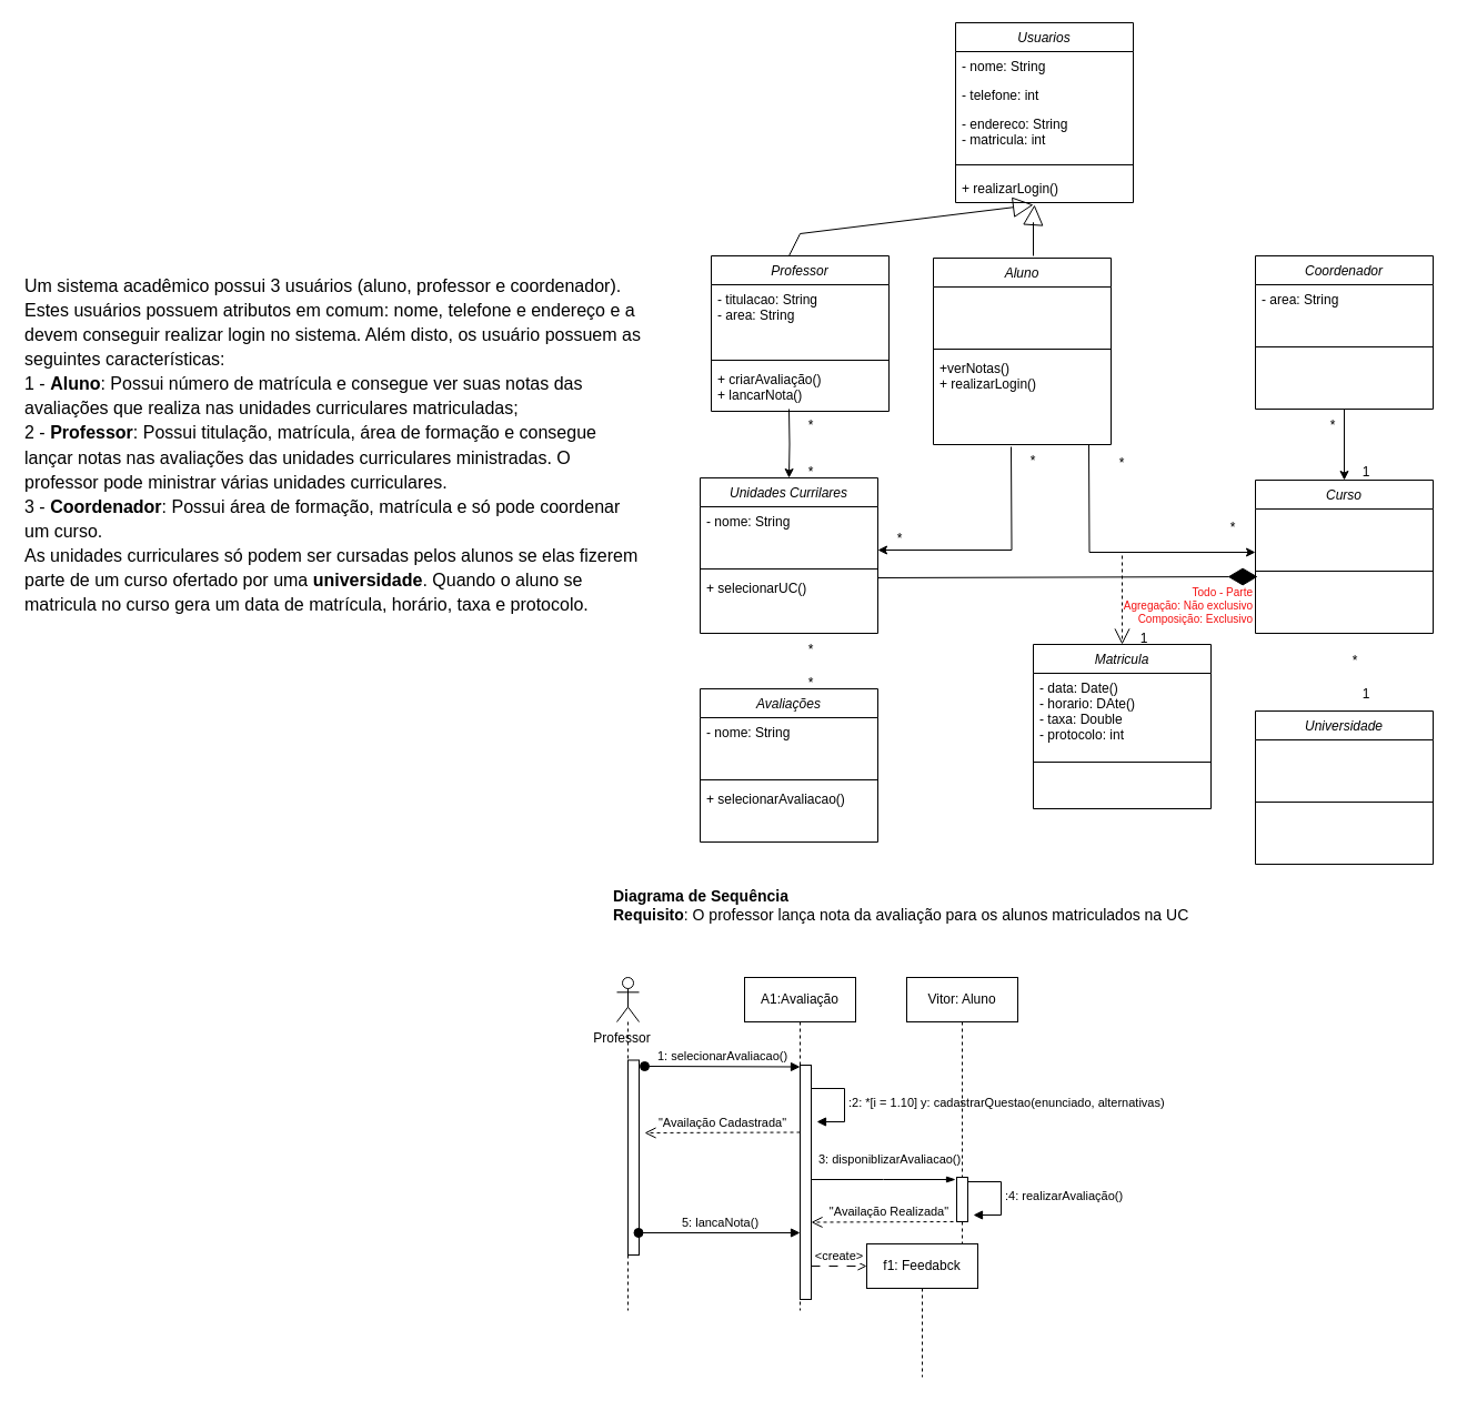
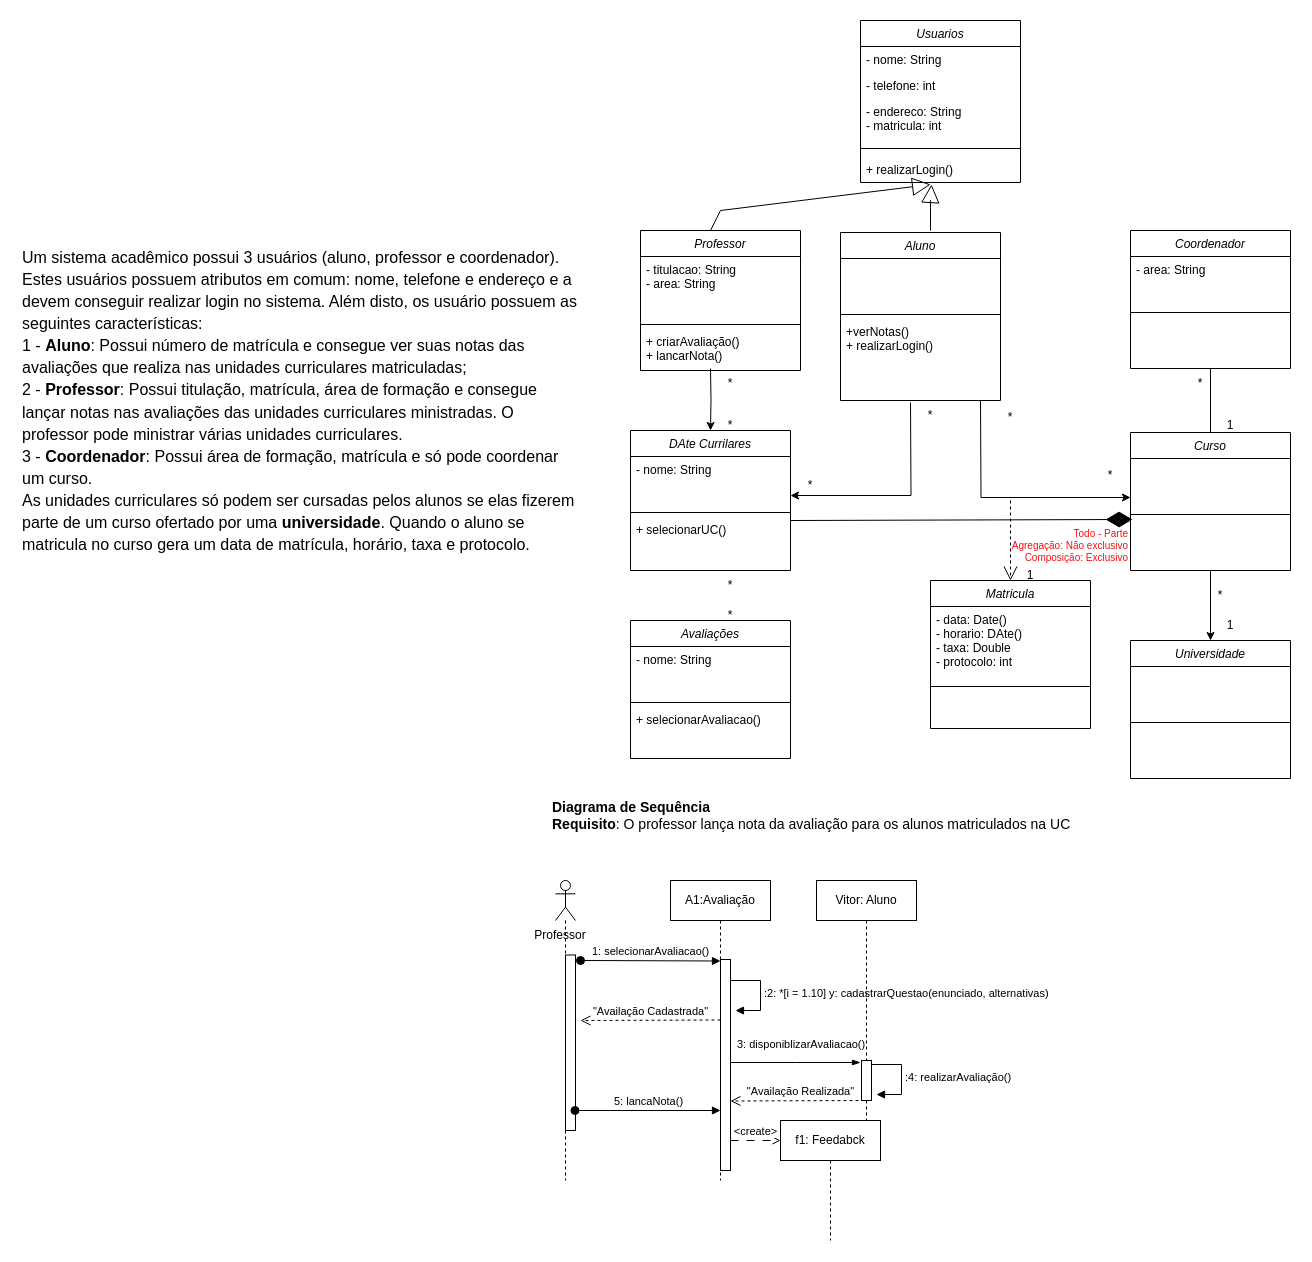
- <mxCell id="11" style="edgeStyle=orthogonalEdgeStyle;rounded=0;orthogonalLoop=1;jettySize=auto;html=1;entryX=0.5;entryY=0;entryDx=0;entryDy=0;" edge="1" parent="1" source="12" target="36"><mxGeometry relative="1" as="geometry" /></mxCell>
+ <mxCell id="11" style="edgeStyle=orthogonalEdgeStyle;rounded=0;orthogonalLoop=1;jettySize=auto;html=1;entryX=0.5;entryY=0;entryDx=0;entryDy=0;endArrow=none;" edge="1" parent="1" source="12" target="36"><mxGeometry relative="1" as="geometry" /></mxCell>
- <mxCell id="19" value="Unidades Currilares" style="swimlane;fontStyle=2;align=center;verticalAlign=top;childLayout=stackLayout;horizontal=1;startSize=26;horizontalStack=0;resizeParent=1;resizeLast=0;collapsible=1;marginBottom=0;rounded=0;shadow=0;strokeWidth=1;" vertex="1" parent="1"><mxGeometry x="630" y="430" width="160" height="140" as="geometry"><mxRectangle x="230" y="140" width="160" height="26" as="alternateBounds" /></mxGeometry></mxCell>
+ <mxCell id="19" value="DAte Currilares" style="swimlane;fontStyle=2;align=center;verticalAlign=top;childLayout=stackLayout;horizontal=1;startSize=26;horizontalStack=0;resizeParent=1;resizeLast=0;collapsible=1;marginBottom=0;rounded=0;shadow=0;strokeWidth=1;" vertex="1" parent="1"><mxGeometry x="630" y="430" width="160" height="140" as="geometry"><mxRectangle x="230" y="140" width="160" height="26" as="alternateBounds" /></mxGeometry></mxCell>
+ <mxCell id="35" style="edgeStyle=orthogonalEdgeStyle;rounded=0;orthogonalLoop=1;jettySize=auto;html=1;entryX=0.5;entryY=0;entryDx=0;entryDy=0;" edge="1" parent="1" source="36" target="44"><mxGeometry relative="1" as="geometry" /></mxCell>
